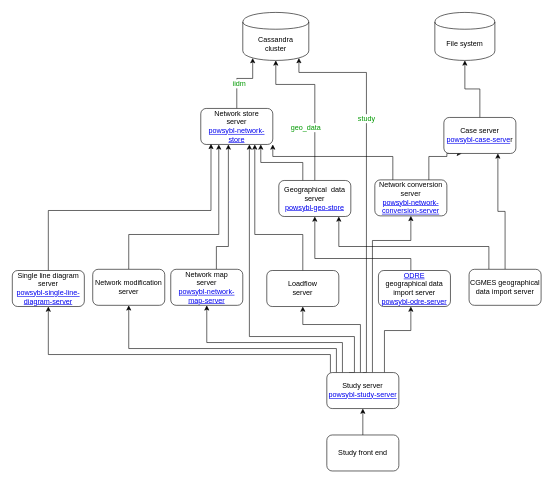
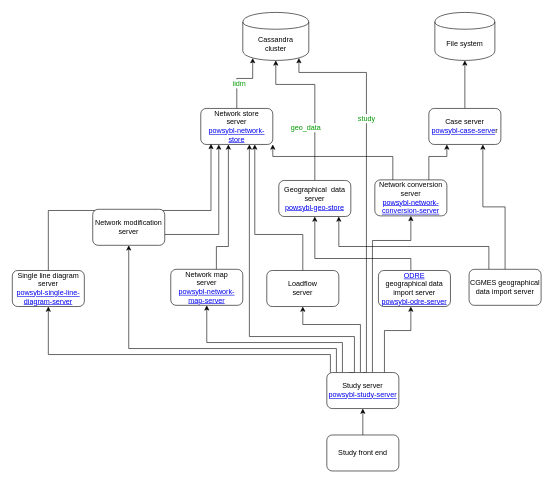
- <mxCell id="28" value="&lt;div&gt;Case server&lt;/div&gt;&lt;div&gt;&lt;a href=&quot;https://github.com/powsybl/powsybl-case-server&quot;&gt;powsybl-case-serve&lt;/a&gt;r&lt;br&gt;&lt;/div&gt;" style="rounded=1;whiteSpace=wrap;html=1;" vertex="1" parent="1"><mxGeometry x="739" y="195" width="120" height="60" as="geometry" /></mxCell>
+ <mxCell id="28" value="&lt;div&gt;Case server&lt;/div&gt;&lt;div&gt;&lt;a href=&quot;https://github.com/powsybl/powsybl-case-server&quot;&gt;powsybl-case-serve&lt;/a&gt;r&lt;br&gt;&lt;/div&gt;" style="rounded=1;whiteSpace=wrap;html=1;" vertex="1" parent="1"><mxGeometry x="714" y="180" width="120" height="60" as="geometry" /></mxCell>
- <mxCell id="8" style="edgeStyle=orthogonalEdgeStyle;rounded=0;orthogonalLoop=1;jettySize=auto;html=1;" edge="1" parent="1" source="9" target="4"><mxGeometry relative="1" as="geometry"><Array as="points"><mxPoint x="504" y="270" /><mxPoint x="434" y="270" /></Array></mxGeometry></mxCell>
- <mxCell id="38" value="&lt;div&gt;Network modification&lt;br&gt;&lt;/div&gt;&lt;div&gt;server&lt;/div&gt;" style="rounded=1;whiteSpace=wrap;html=1;" vertex="1" parent="1"><mxGeometry x="154" y="448" width="120" height="60" as="geometry" /></mxCell>
+ <mxCell id="38" value="&lt;div&gt;Network modification&lt;br&gt;&lt;/div&gt;&lt;div&gt;server&lt;/div&gt;" style="rounded=1;whiteSpace=wrap;html=1;" vertex="1" parent="1"><mxGeometry x="154" y="348" width="120" height="60" as="geometry" /></mxCell>
